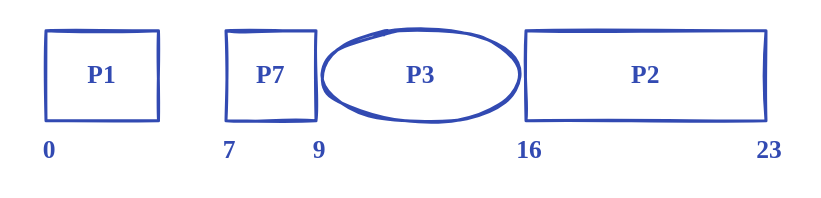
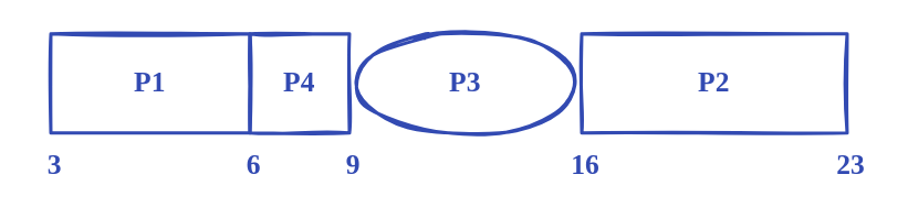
- <mxCell id="6" value="P7" style="rounded=0;shadow=0;sketch=1;strokeWidth=2;fillColor=none;fontFamily=Ink Free;fontSize=17;spacing=20;fontStyle=1;strokeColor=#324AB2;fontColor=#324AB2;spacingBottom=5;" vertex="1" parent="1"><mxGeometry x="150" y="20" width="60" height="60" as="geometry" /></mxCell>
+ <mxCell id="6" value="P4" style="rounded=0;shadow=0;sketch=1;strokeWidth=2;fillColor=none;fontFamily=Ink Free;fontSize=17;spacing=20;fontStyle=1;strokeColor=#324AB2;fontColor=#324AB2;spacingBottom=5;" vertex="1" parent="1"><mxGeometry x="150" y="20" width="60" height="60" as="geometry" /></mxCell>
- <mxCell id="4" value="P1" style="rounded=0;shadow=0;sketch=1;strokeWidth=2;fillColor=none;fontFamily=Ink Free;fontSize=17;spacing=20;fontStyle=1;strokeColor=#324AB2;fontColor=#324AB2;spacingBottom=5;" vertex="1" parent="1"><mxGeometry x="30" y="20" width="75" height="60" as="geometry" /></mxCell>
+ <mxCell id="4" value="P1" style="rounded=0;shadow=0;sketch=1;strokeWidth=2;fillColor=none;fontFamily=Ink Free;fontSize=17;spacing=20;fontStyle=1;strokeColor=#324AB2;fontColor=#324AB2;spacingBottom=5;" vertex="1" parent="1"><mxGeometry x="30" y="20" width="120" height="60" as="geometry" /></mxCell>
- <mxCell id="3" value="0" style="text;fillColor=none;align=center;verticalAlign=middle;rounded=0;shadow=0;sketch=1;fontFamily=Ink Free;fontSize=17;fontStyle=1;spacingRight=0;fontColor=#324AB2;spacingBottom=5;" parent="1" vertex="1"><mxGeometry x="20" y="90" width="25" height="20" as="geometry" /></mxCell>
+ <mxCell id="3" value="3" style="text;fillColor=none;align=center;verticalAlign=middle;rounded=0;shadow=0;sketch=1;fontFamily=Ink Free;fontSize=17;fontStyle=1;spacingRight=0;fontColor=#324AB2;spacingBottom=5;" parent="1" vertex="1"><mxGeometry x="20" y="90" width="25" height="20" as="geometry" /></mxCell>
- <mxCell id="7" value="7" style="text;fillColor=none;align=center;verticalAlign=middle;rounded=0;shadow=0;sketch=1;fontFamily=Ink Free;fontSize=17;fontStyle=1;spacingRight=0;fontColor=#324AB2;spacingBottom=5;" vertex="1" parent="1"><mxGeometry x="140" y="90" width="25" height="20" as="geometry" /></mxCell>
+ <mxCell id="7" value="6" style="text;fillColor=none;align=center;verticalAlign=middle;rounded=0;shadow=0;sketch=1;fontFamily=Ink Free;fontSize=17;fontStyle=1;spacingRight=0;fontColor=#324AB2;spacingBottom=5;" vertex="1" parent="1"><mxGeometry x="140" y="90" width="25" height="20" as="geometry" /></mxCell>
